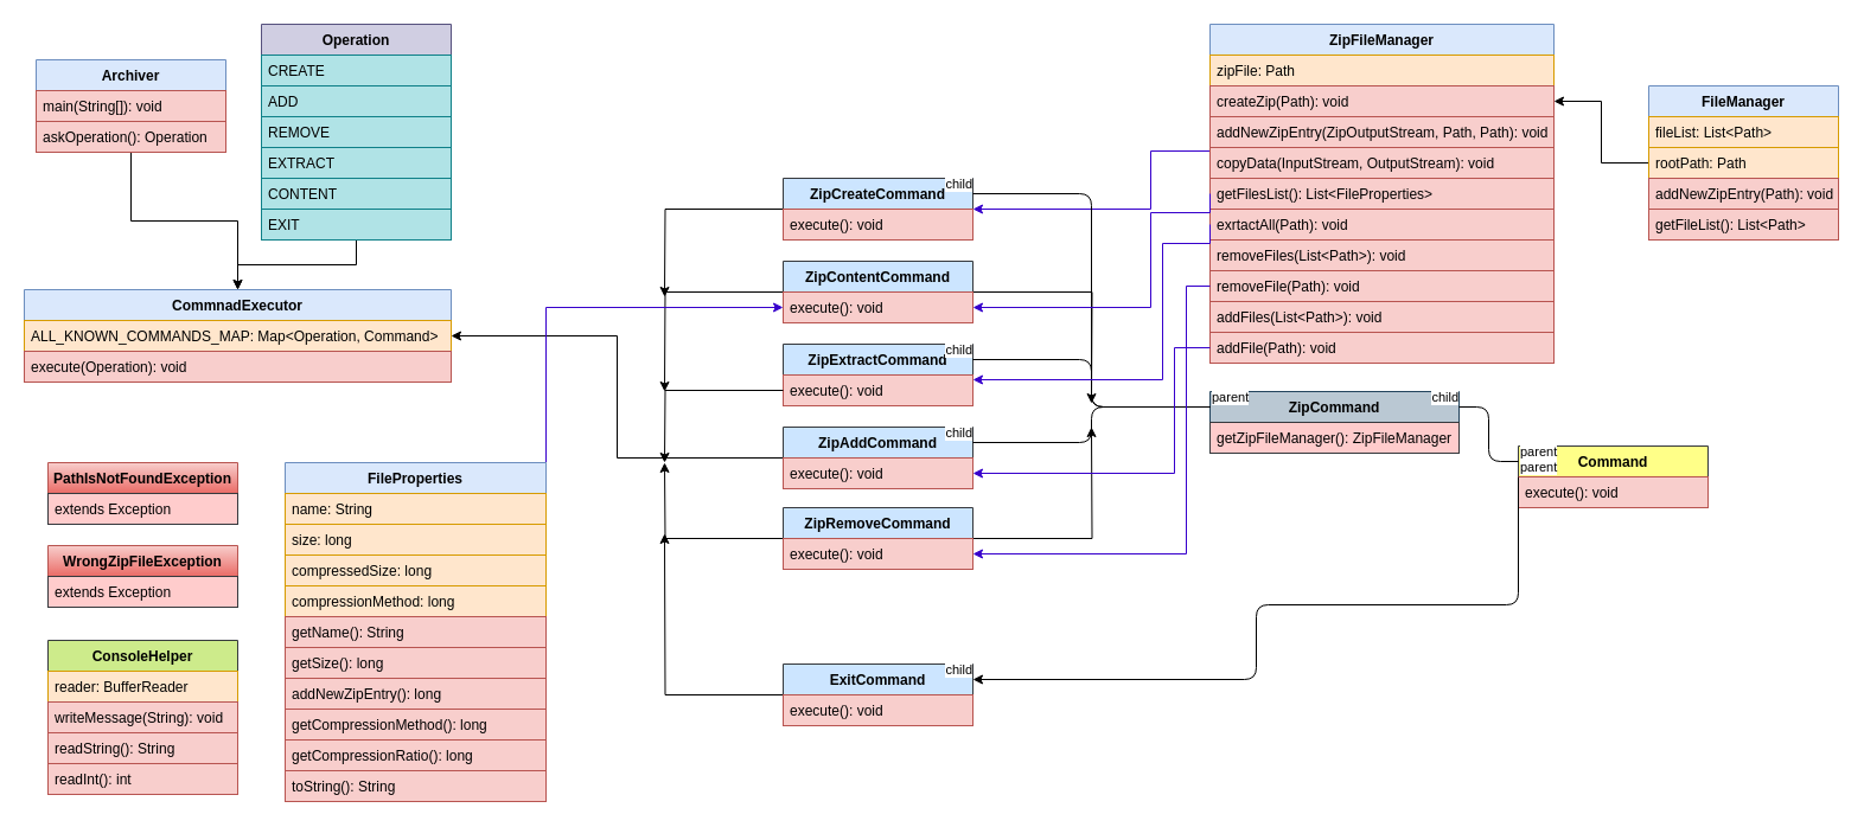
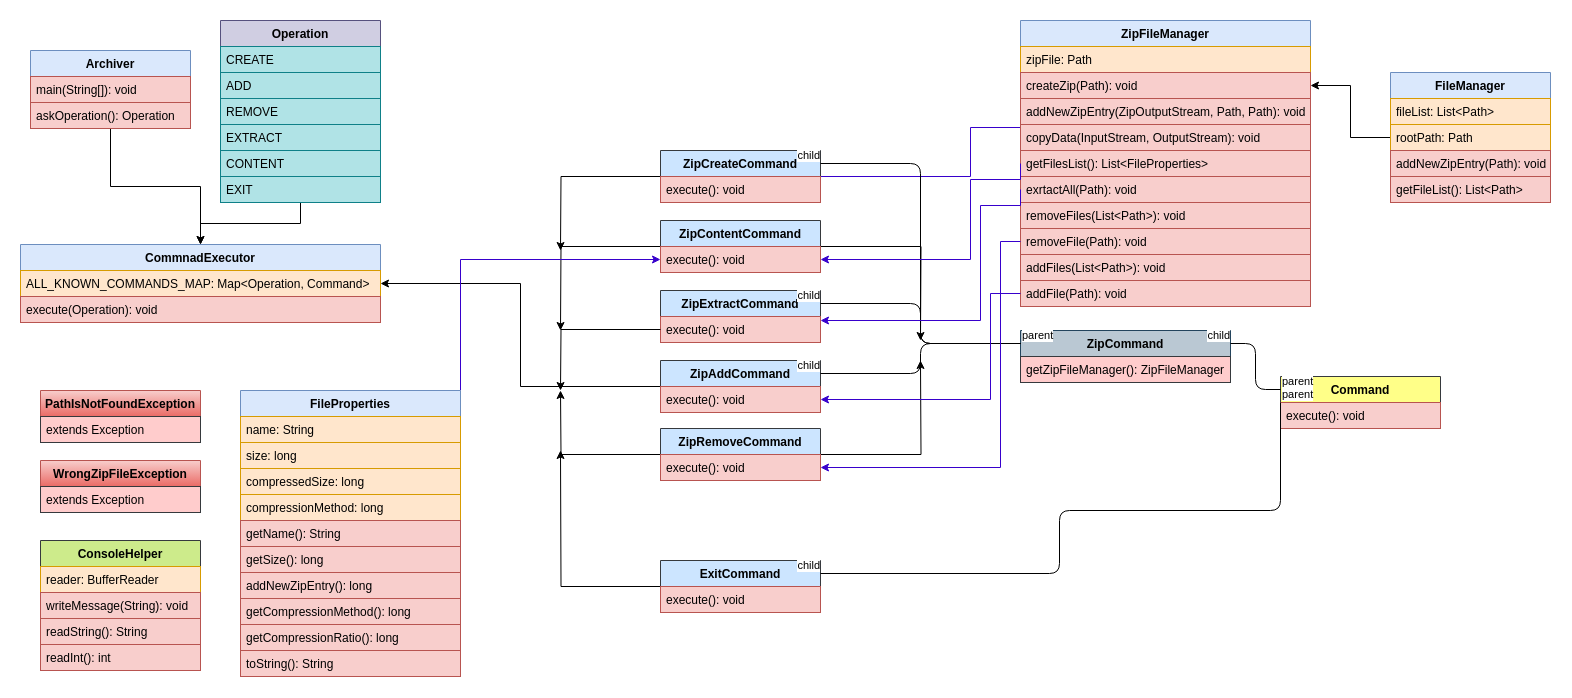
- <mxCell id="2" style="edgeStyle=orthogonalEdgeStyle;rounded=0;orthogonalLoop=1;jettySize=auto;html=1;entryX=1;entryY=0.5;entryDx=0;entryDy=0;fillColor=#6a00ff;strokeColor=#3700CC;" parent="1" source="3" target="45" edge="1"><mxGeometry relative="1" as="geometry"><Array as="points"><mxPoint x="970" y="127" /><mxPoint x="970" y="176" /></Array></mxGeometry></mxCell>
+ <mxCell id="2" style="edgeStyle=orthogonalEdgeStyle;rounded=0;orthogonalLoop=1;jettySize=auto;html=1;entryX=1;entryY=0.5;entryDx=0;entryDy=0;fillColor=#6a00ff;strokeColor=#3700CC;endArrow=none;" parent="1" source="3" target="45" edge="1"><mxGeometry relative="1" as="geometry"><Array as="points"><mxPoint x="970" y="127" /><mxPoint x="970" y="176" /></Array></mxGeometry></mxCell>
- <mxCell id="41" value="" style="endArrow=classic;html=1;edgeStyle=orthogonalEdgeStyle;entryX=1;entryY=0.25;entryDx=0;entryDy=0;exitX=0;exitY=0.5;exitDx=0;exitDy=0;" parent="1" source="31" target="34" edge="1"><mxGeometry relative="1" as="geometry"><mxPoint x="1159.06" y="668" as="sourcePoint" /><mxPoint x="1050.06" y="630" as="targetPoint" /><Array as="points"><mxPoint x="1280" y="510" /><mxPoint x="1059" y="510" /><mxPoint x="1059" y="573" /></Array></mxGeometry></mxCell>
+ <mxCell id="41" value="" style="endArrow=none;html=1;edgeStyle=orthogonalEdgeStyle;entryX=1;entryY=0.25;entryDx=0;entryDy=0;exitX=0;exitY=0.5;exitDx=0;exitDy=0;" parent="1" source="31" target="34" edge="1"><mxGeometry relative="1" as="geometry"><mxPoint x="1159.06" y="668" as="sourcePoint" /><mxPoint x="1050.06" y="630" as="targetPoint" /><Array as="points"><mxPoint x="1280" y="510" /><mxPoint x="1059" y="510" /><mxPoint x="1059" y="573" /></Array></mxGeometry></mxCell>
